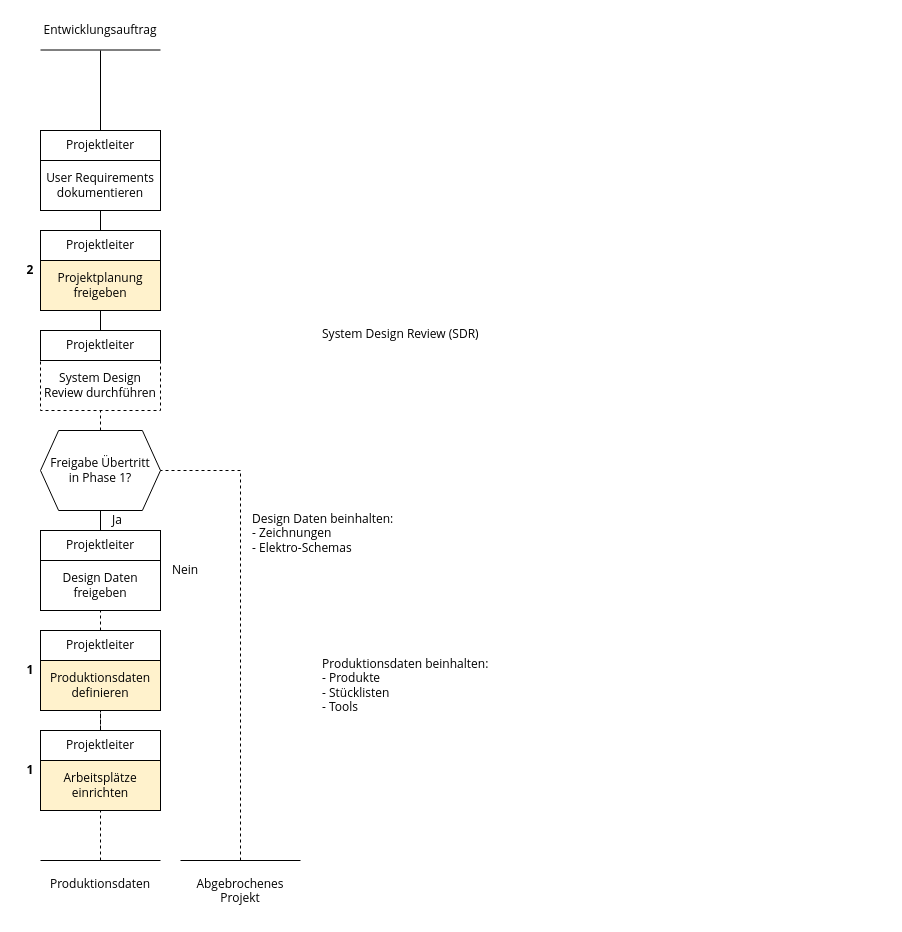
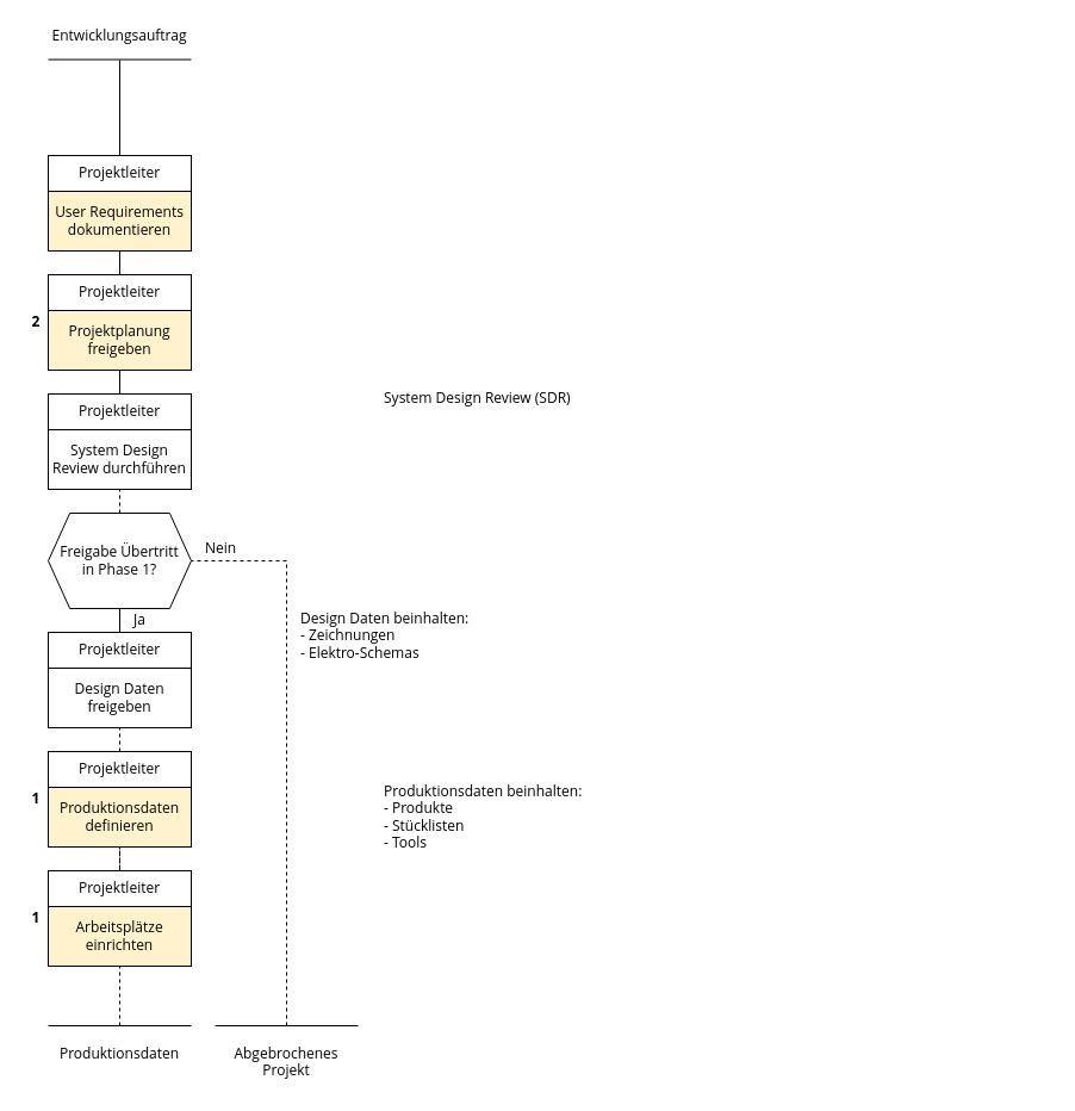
- <mxCell id="12" value="User Requirements dokumentieren" style="rounded=0;whiteSpace=wrap;html=1;fontFamily=Open Sans;" parent="1" vertex="1"><mxGeometry x="40" y="160" width="120" height="50" as="geometry" /></mxCell>
+ <mxCell id="12" value="User Requirements dokumentieren" style="rounded=0;whiteSpace=wrap;html=1;fontFamily=Open Sans;fillColor=#fff2cc;" parent="1" vertex="1"><mxGeometry x="40" y="160" width="120" height="50" as="geometry" /></mxCell>
- <mxCell id="22" value="System Design Review durchführen" style="rounded=0;whiteSpace=wrap;html=1;fontFamily=Open Sans;dashed=1;" parent="1" vertex="1"><mxGeometry x="40" y="360" width="120" height="50" as="geometry" /></mxCell>
+ <mxCell id="22" value="System Design Review durchführen" style="rounded=0;whiteSpace=wrap;html=1;fontFamily=Open Sans;" parent="1" vertex="1"><mxGeometry x="40" y="360" width="120" height="50" as="geometry" /></mxCell>
- <mxCell id="34" value="Nein" style="text;html=1;strokeColor=none;fillColor=none;align=left;verticalAlign=middle;whiteSpace=wrap;rounded=0;fontFamily=Open Sans;" parent="1" vertex="1"><mxGeometry x="170" y="560" width="70" height="20" as="geometry" /></mxCell>
+ <mxCell id="34" value="Nein" style="text;html=1;strokeColor=none;fillColor=none;align=left;verticalAlign=middle;whiteSpace=wrap;rounded=0;fontFamily=Open Sans;" parent="1" vertex="1"><mxGeometry x="170" y="450" width="70" height="20" as="geometry" /></mxCell>
